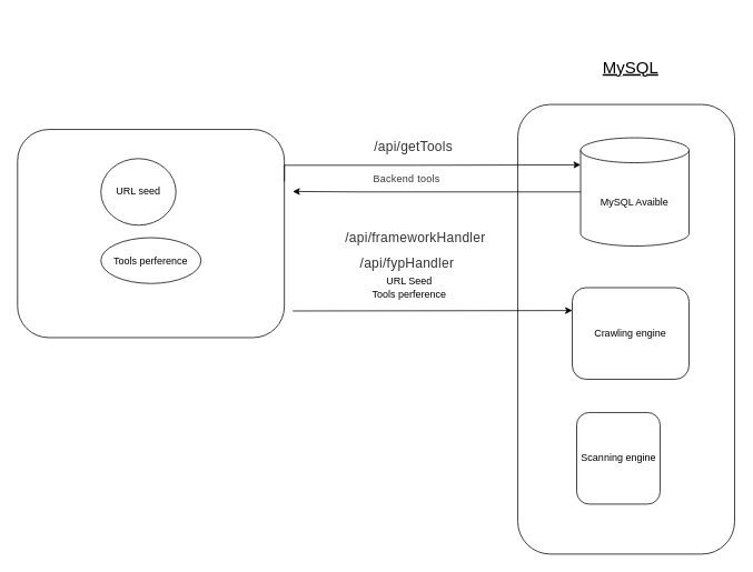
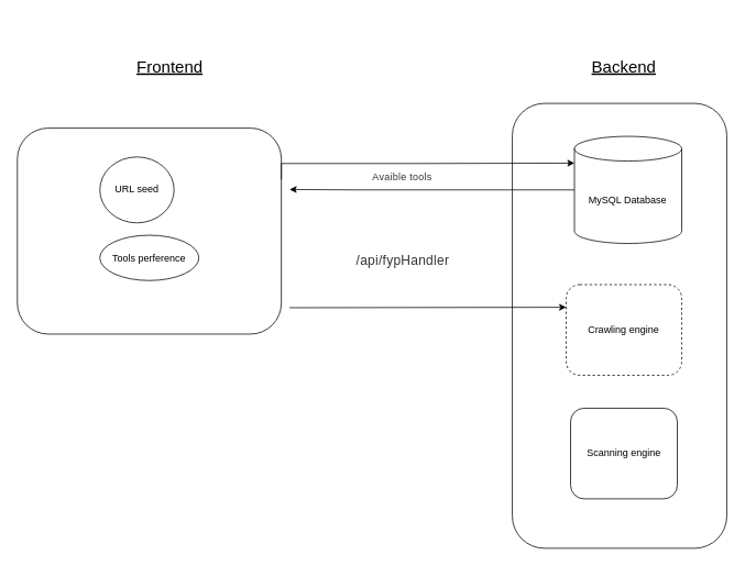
+ <mxCell id="7" value="&lt;font size=&quot;1&quot;&gt;&lt;u style=&quot;font-size: 20px&quot;&gt;Frontend&lt;/u&gt;&lt;/font&gt;" style="text;html=1;align=center;verticalAlign=middle;whiteSpace=wrap;rounded=0;" parent="1" vertex="1"><mxGeometry x="110" y="35" width="190" height="90" as="geometry" /></mxCell>
- <mxCell id="8" value="&lt;font size=&quot;1&quot;&gt;&lt;u style=&quot;font-size: 20px&quot;&gt;MySQL&lt;/u&gt;&lt;/font&gt;" style="text;html=1;align=center;verticalAlign=middle;whiteSpace=wrap;rounded=0;" parent="1" vertex="1"><mxGeometry x="657.82" y="20" width="195" height="120" as="geometry" /></mxCell>
+ <mxCell id="8" value="&lt;font size=&quot;1&quot;&gt;&lt;u style=&quot;font-size: 20px&quot;&gt;Backend&lt;/u&gt;&lt;/font&gt;" style="text;html=1;align=center;verticalAlign=middle;whiteSpace=wrap;rounded=0;" parent="1" vertex="1"><mxGeometry x="657.82" y="20" width="195" height="120" as="geometry" /></mxCell>
- <mxCell id="11" value="&lt;span style=&quot;color: rgb(51 , 51 , 51) ; font-family: , &amp;#34;blinkmacsystemfont&amp;#34; , &amp;#34;segoe ui&amp;#34; , &amp;#34;helvetica neue&amp;#34; , &amp;#34;helvetica&amp;#34; , &amp;#34;roboto&amp;#34; , &amp;#34;arial&amp;#34; , sans-serif , &amp;#34;apple color emoji&amp;#34; , &amp;#34;segoe ui emoji&amp;#34; , &amp;#34;segoe ui symbol&amp;#34; ; font-size: 16px ; letter-spacing: 0.35px ; background-color: rgb(255 , 255 , 255)&quot;&gt;/api/getTools&amp;nbsp;&lt;/span&gt;" style="text;html=1;align=center;verticalAlign=middle;whiteSpace=wrap;rounded=0;" parent="1" vertex="1"><mxGeometry x="400" y="160" width="195" height="30" as="geometry" /></mxCell>
- <mxCell id="12" value="&lt;div style=&quot;font-size: 12px;&quot;&gt;&lt;font color=&quot;#333333&quot; style=&quot;font-size: 12px;&quot;&gt;&lt;span style=&quot;letter-spacing: 0.35px; font-size: 12px;&quot;&gt;Backend tools&lt;/span&gt;&lt;/font&gt;&lt;/div&gt;" style="text;html=1;align=center;verticalAlign=middle;whiteSpace=wrap;rounded=0;fontSize=12;" parent="1" vertex="1"><mxGeometry x="357" y="205" width="260" height="20" as="geometry" /></mxCell>
+ <mxCell id="12" value="&lt;div style=&quot;font-size: 12px;&quot;&gt;&lt;font color=&quot;#333333&quot; style=&quot;font-size: 12px;&quot;&gt;&lt;span style=&quot;letter-spacing: 0.35px; font-size: 12px;&quot;&gt;Avaible tools&lt;/span&gt;&lt;/font&gt;&lt;/div&gt;" style="text;html=1;align=center;verticalAlign=middle;whiteSpace=wrap;rounded=0;fontSize=12;" parent="1" vertex="1"><mxGeometry x="357" y="205" width="260" height="20" as="geometry" /></mxCell>
- <mxCell id="4" value="MySQL Avaible" style="shape=cylinder3;whiteSpace=wrap;html=1;boundedLbl=1;backgroundOutline=1;size=15;" parent="1" vertex="1"><mxGeometry x="695.32" y="165" width="130" height="130" as="geometry" /></mxCell>
+ <mxCell id="4" value="MySQL Database" style="shape=cylinder3;whiteSpace=wrap;html=1;boundedLbl=1;backgroundOutline=1;size=15;" parent="1" vertex="1"><mxGeometry x="695.32" y="165" width="130" height="130" as="geometry" /></mxCell>
- <mxCell id="13" value="&lt;font color=&quot;#333333&quot;&gt;&lt;span style=&quot;font-size: 16px ; letter-spacing: 0.35px&quot;&gt;/api/frameworkHandler&lt;/span&gt;&lt;/font&gt;" style="text;html=1;align=center;verticalAlign=middle;whiteSpace=wrap;rounded=0;" parent="1" vertex="1"><mxGeometry x="400" y="270" width="195" height="30" as="geometry" /></mxCell>
- <mxCell id="14" value="&lt;div style=&quot;font-size: 12px;&quot;&gt;&lt;div style=&quot;font-size: 12px;&quot;&gt;URL Seed&lt;/div&gt;&lt;div style=&quot;font-size: 12px;&quot;&gt;Tools perference&lt;/div&gt;&lt;/div&gt;" style="text;html=1;align=center;verticalAlign=middle;whiteSpace=wrap;rounded=0;fontSize=12;" parent="1" vertex="1"><mxGeometry x="360" y="335" width="260" height="20" as="geometry" /></mxCell>
- <mxCell id="16" value="Crawling engine" style="rounded=1;whiteSpace=wrap;html=1;" parent="1" vertex="1"><mxGeometry x="685.32" y="345" width="140" height="110" as="geometry" /></mxCell>
+ <mxCell id="16" value="Crawling engine" style="rounded=1;whiteSpace=wrap;html=1;dashed=1;" parent="1" vertex="1"><mxGeometry x="685.32" y="345" width="140" height="110" as="geometry" /></mxCell>
- <mxCell id="15" value="Scanning engine" style="rounded=1;whiteSpace=wrap;html=1;" parent="1" vertex="1"><mxGeometry x="690.63" y="495" width="100" height="110" as="geometry" /></mxCell>
+ <mxCell id="15" value="Scanning engine" style="rounded=1;whiteSpace=wrap;html=1;" parent="1" vertex="1"><mxGeometry x="690.63" y="495" width="129.37" height="110" as="geometry" /></mxCell>
